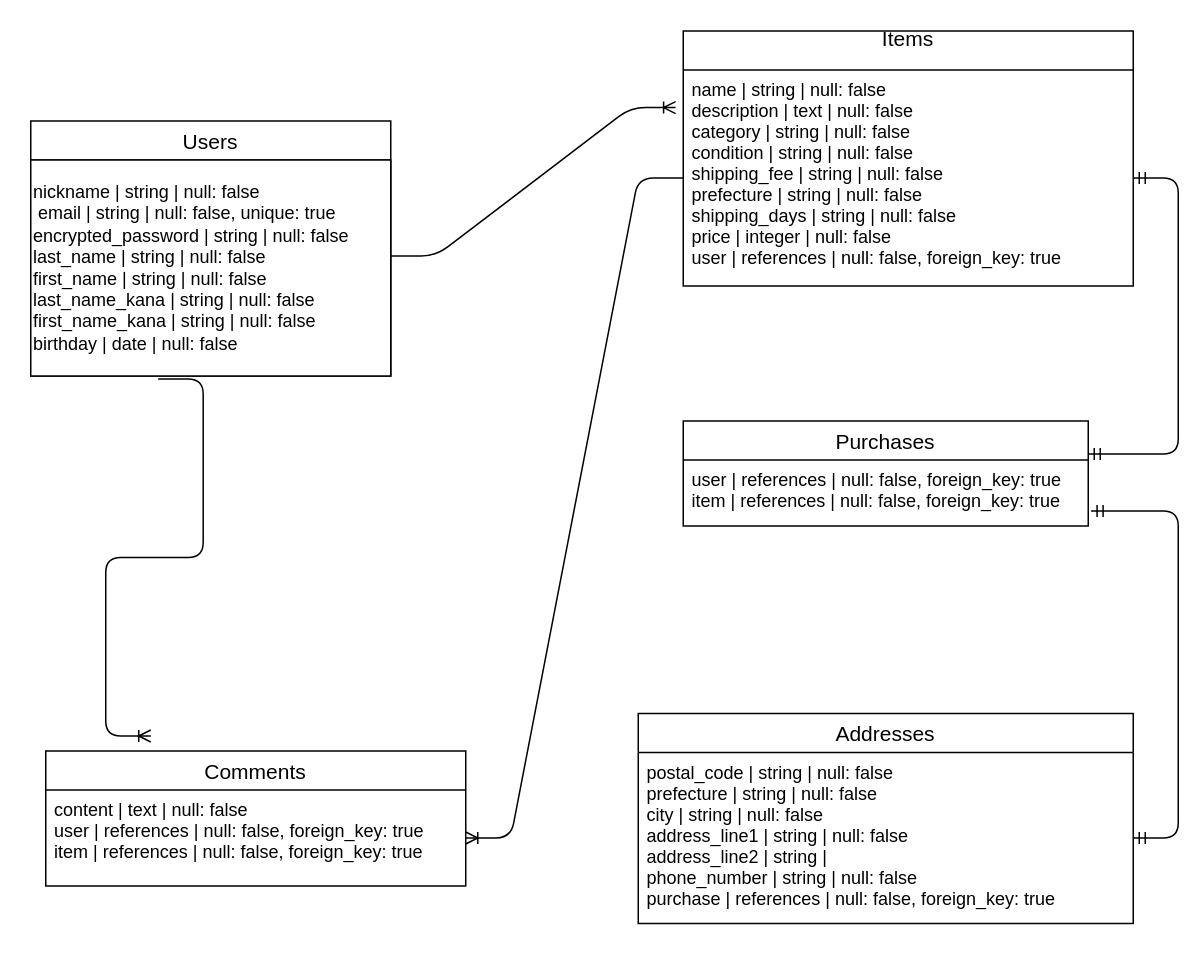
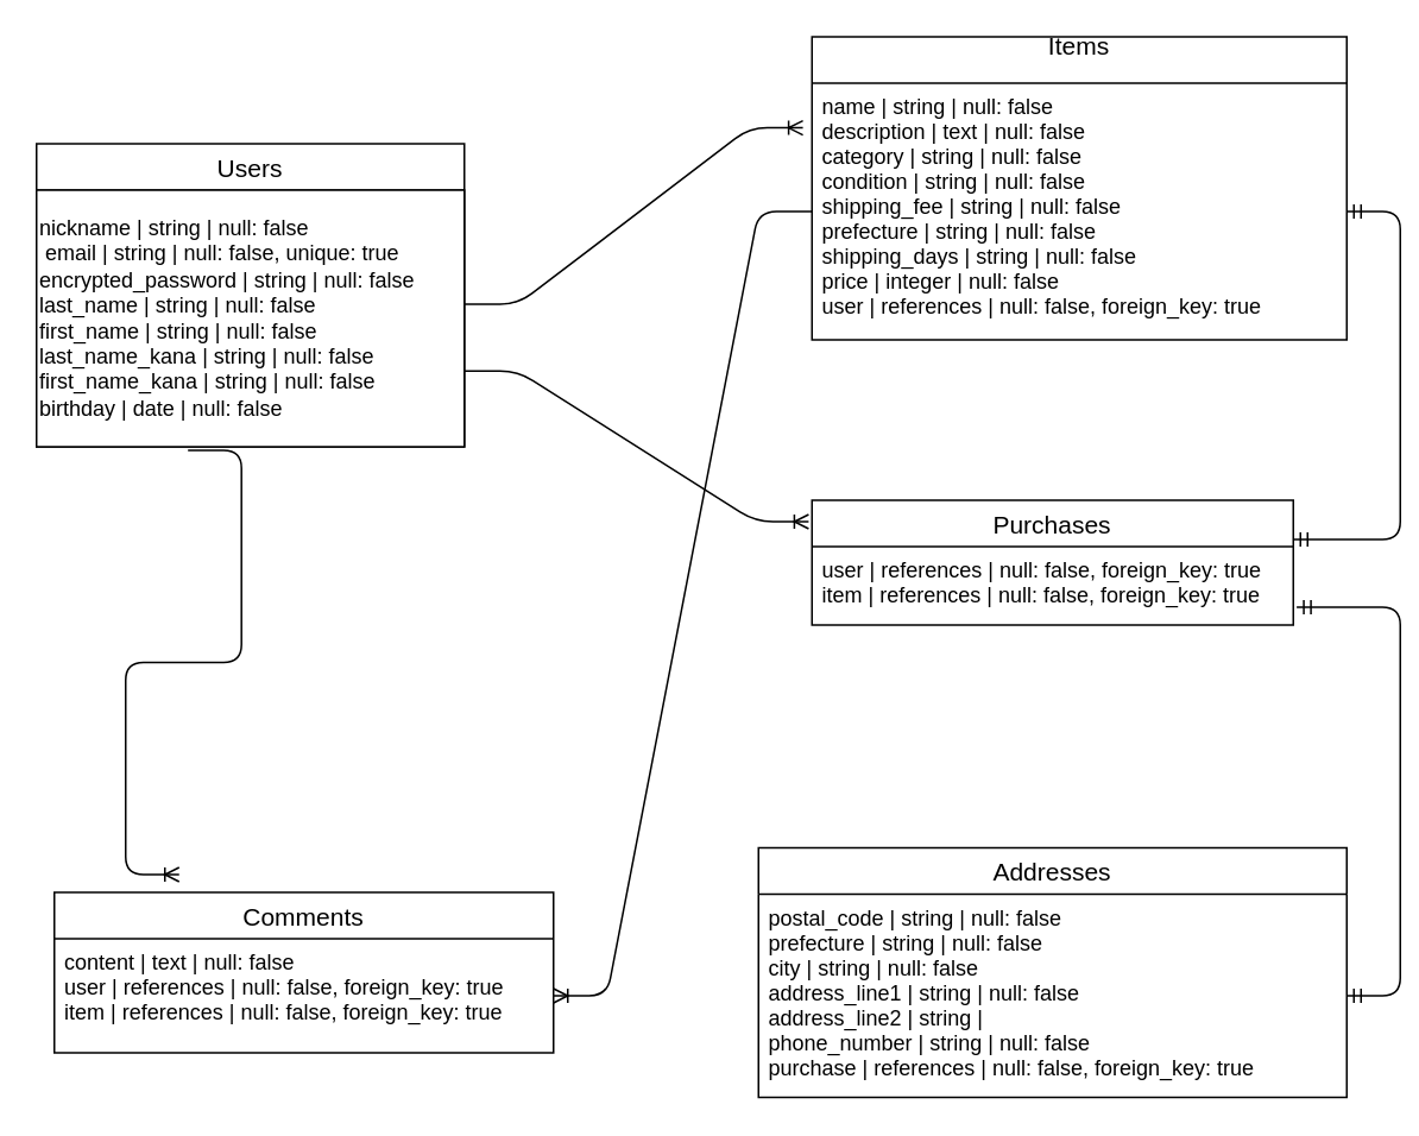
+ <mxCell id="14" value="" style="edgeStyle=entityRelationEdgeStyle;fontSize=12;html=1;endArrow=ERoneToMany;exitX=1;exitY=0.75;exitDx=0;exitDy=0;entryX=-0.007;entryY=0.171;entryDx=0;entryDy=0;entryPerimeter=0;" edge="1" parent="1" source="2" target="4"><mxGeometry width="100" height="100" relative="1" as="geometry"><mxPoint x="350" y="350" as="sourcePoint" /><mxPoint x="450" y="250" as="targetPoint" /></mxGeometry></mxCell>
